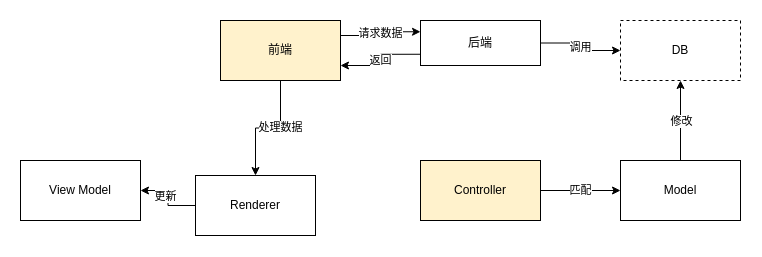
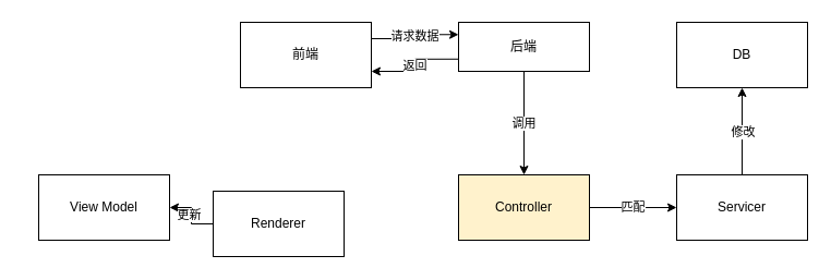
- <mxCell id="7" value="调用" style="edgeStyle=orthogonalEdgeStyle;rounded=0;orthogonalLoop=1;jettySize=auto;html=1;" edge="1" parent="1" source="8" target="14"><mxGeometry relative="1" as="geometry" /></mxCell>
+ <mxCell id="7" value="调用" style="edgeStyle=orthogonalEdgeStyle;rounded=0;orthogonalLoop=1;jettySize=auto;html=1;" edge="1" parent="1" source="8" target="10"><mxGeometry relative="1" as="geometry" /></mxCell>
- <mxCell id="5" value="前端" style="rounded=0;whiteSpace=wrap;html=1;fillColor=#fff2cc;" vertex="1" parent="1"><mxGeometry x="220" y="20" width="120" height="60" as="geometry" /></mxCell>
+ <mxCell id="5" value="前端" style="rounded=0;whiteSpace=wrap;html=1;" vertex="1" parent="1"><mxGeometry x="220" y="20" width="120" height="60" as="geometry" /></mxCell>
- <mxCell id="14" value="DB" style="whiteSpace=wrap;html=1;rounded=0;dashed=1;" vertex="1" parent="1"><mxGeometry x="620" y="20" width="120" height="60" as="geometry" /></mxCell>
+ <mxCell id="14" value="DB" style="whiteSpace=wrap;html=1;rounded=0;" vertex="1" parent="1"><mxGeometry x="620" y="20" width="120" height="60" as="geometry" /></mxCell>
- <mxCell id="3" value="" style="edgeStyle=orthogonalEdgeStyle;rounded=0;orthogonalLoop=1;jettySize=auto;html=1;" edge="1" parent="1" source="5" target="17"><mxGeometry relative="1" as="geometry" /></mxCell>
- <mxCell id="4" value="处理数据" style="edgeLabel;html=1;align=center;verticalAlign=middle;resizable=0;points=[];" vertex="1" connectable="0" parent="3"><mxGeometry x="-0.2" y="-1" relative="1" as="geometry"><mxPoint as="offset" /></mxGeometry></mxCell>
- <mxCell id="18" value="View Model" style="whiteSpace=wrap;html=1;rounded=0;" vertex="1" parent="1"><mxGeometry x="20" y="160" width="120" height="60" as="geometry" /></mxCell>
+ <mxCell id="18" value="View Model" style="whiteSpace=wrap;html=1;rounded=0;" vertex="1" parent="1"><mxGeometry x="35" y="160" width="120" height="60" as="geometry" /></mxCell>
- <mxCell id="13" value="Model" style="whiteSpace=wrap;html=1;rounded=0;" vertex="1" parent="1"><mxGeometry x="620" y="160" width="120" height="60" as="geometry" /></mxCell>
+ <mxCell id="13" value="Servicer" style="whiteSpace=wrap;html=1;rounded=0;" vertex="1" parent="1"><mxGeometry x="620" y="160" width="120" height="60" as="geometry" /></mxCell>
